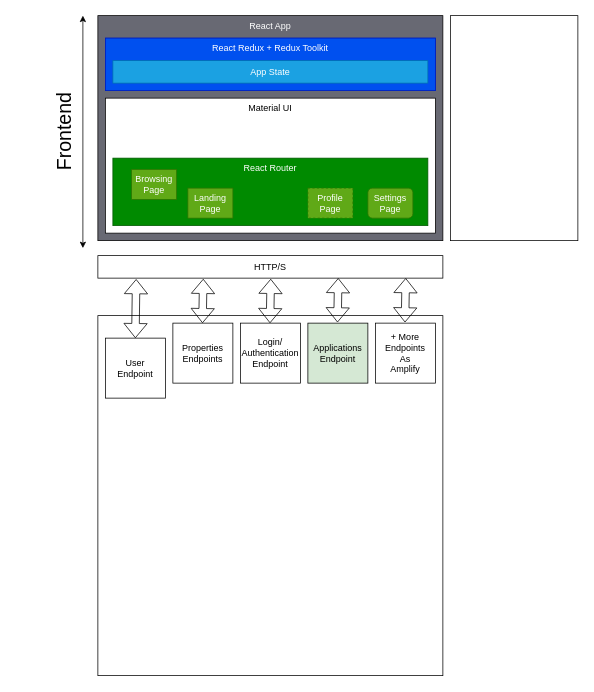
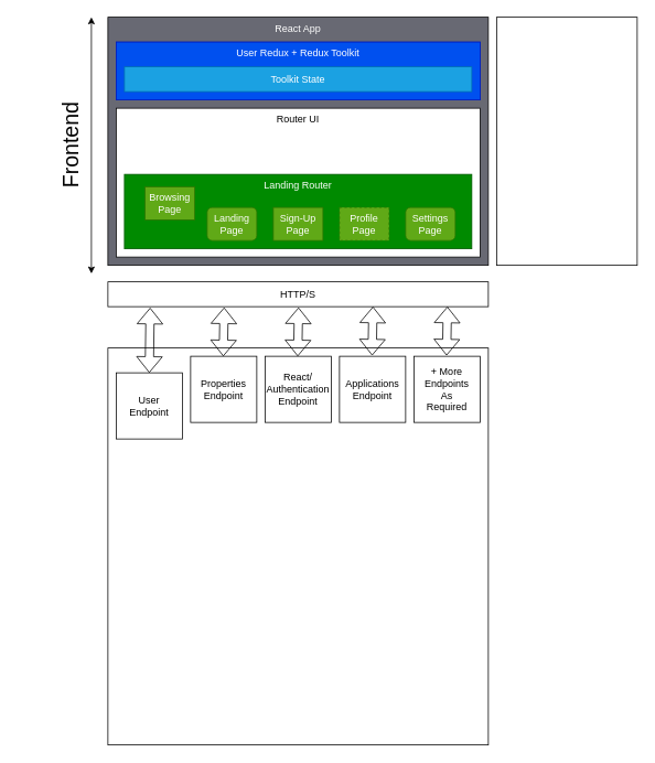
- <mxCell id="5" value="React Redux + Redux Toolkit" style="rounded=0;whiteSpace=wrap;html=1;verticalAlign=top;fillColor=#0050ef;fontColor=#ffffff;strokeColor=#001DBC;" parent="4" vertex="1"><mxGeometry width="440" height="70" as="geometry" /></mxCell>
+ <mxCell id="5" value="User Redux + Redux Toolkit" style="rounded=0;whiteSpace=wrap;html=1;verticalAlign=top;fillColor=#0050ef;fontColor=#ffffff;strokeColor=#001DBC;" parent="4" vertex="1"><mxGeometry width="440" height="70" as="geometry" /></mxCell>
- <mxCell id="6" value="App State" style="rounded=0;whiteSpace=wrap;html=1;fillColor=#1ba1e2;fontColor=#ffffff;strokeColor=#006EAF;" parent="4" vertex="1"><mxGeometry x="10" y="30" width="420" height="30" as="geometry" /></mxCell>
+ <mxCell id="6" value="Toolkit State" style="rounded=0;whiteSpace=wrap;html=1;fillColor=#1ba1e2;fontColor=#ffffff;strokeColor=#006EAF;" parent="4" vertex="1"><mxGeometry x="10" y="30" width="420" height="30" as="geometry" /></mxCell>
- <mxCell id="7" value="Material UI" style="rounded=0;whiteSpace=wrap;html=1;verticalAlign=top;" parent="1" vertex="1"><mxGeometry x="140" y="130" width="440" height="180" as="geometry" /></mxCell>
+ <mxCell id="7" value="Router UI" style="rounded=0;whiteSpace=wrap;html=1;verticalAlign=top;" parent="1" vertex="1"><mxGeometry x="140" y="130" width="440" height="180" as="geometry" /></mxCell>
- <mxCell id="9" value="React Router" style="rounded=0;whiteSpace=wrap;html=1;fillColor=#008a00;fontColor=#ffffff;strokeColor=#005700;verticalAlign=top;" parent="8" vertex="1"><mxGeometry width="420" height="90" as="geometry" /></mxCell>
+ <mxCell id="9" value="Landing Router" style="rounded=0;whiteSpace=wrap;html=1;fillColor=#008a00;fontColor=#ffffff;strokeColor=#005700;verticalAlign=top;" parent="8" vertex="1"><mxGeometry width="420" height="90" as="geometry" /></mxCell>
- <mxCell id="10" value="Landing&lt;br&gt;Page" style="rounded=0;whiteSpace=wrap;html=1;fillColor=#60a917;fontColor=#ffffff;strokeColor=#2D7600;" parent="8" vertex="1"><mxGeometry x="100" y="40" width="60" height="40" as="geometry" /></mxCell>
+ <mxCell id="10" value="Landing&lt;br&gt;Page" style="whiteSpace=wrap;html=1;fillColor=#60a917;fontColor=#ffffff;strokeColor=#2D7600;rounded=1;" parent="8" vertex="1"><mxGeometry x="100" y="40" width="60" height="40" as="geometry" /></mxCell>
+ <mxCell id="12" value="Sign-Up&lt;br&gt;Page" style="rounded=0;whiteSpace=wrap;html=1;fillColor=#60a917;fontColor=#ffffff;strokeColor=#2D7600;" parent="8" vertex="1"><mxGeometry x="180" y="40" width="60" height="40" as="geometry" /></mxCell>
- <mxCell id="19" value="Properties&lt;br&gt;Endpoints" style="whiteSpace=wrap;html=1;aspect=fixed;" parent="1" vertex="1"><mxGeometry x="230" y="430" width="80" height="80" as="geometry" /></mxCell>
+ <mxCell id="19" value="Properties&lt;br&gt;Endpoint" style="whiteSpace=wrap;html=1;aspect=fixed;" parent="1" vertex="1"><mxGeometry x="230" y="430" width="80" height="80" as="geometry" /></mxCell>
- <mxCell id="20" value="Login/&lt;br&gt;Authentication&lt;br&gt;Endpoint" style="whiteSpace=wrap;html=1;aspect=fixed;" parent="1" vertex="1"><mxGeometry x="320" y="430" width="80" height="80" as="geometry" /></mxCell>
+ <mxCell id="20" value="React/&lt;br&gt;Authentication&lt;br&gt;Endpoint" style="whiteSpace=wrap;html=1;aspect=fixed;" parent="1" vertex="1"><mxGeometry x="320" y="430" width="80" height="80" as="geometry" /></mxCell>
- <mxCell id="22" value="Applications&lt;br&gt;Endpoint" style="whiteSpace=wrap;html=1;aspect=fixed;fillColor=#d5e8d4;" parent="1" vertex="1"><mxGeometry x="410" y="430" width="80" height="80" as="geometry" /></mxCell>
+ <mxCell id="22" value="Applications&lt;br&gt;Endpoint" style="whiteSpace=wrap;html=1;aspect=fixed;" parent="1" vertex="1"><mxGeometry x="410" y="430" width="80" height="80" as="geometry" /></mxCell>
- <mxCell id="21" value="+ More&lt;br&gt;Endpoints&lt;br&gt;As&lt;br&gt;Amplify" style="whiteSpace=wrap;html=1;aspect=fixed;" parent="1" vertex="1"><mxGeometry x="500" y="430" width="80" height="80" as="geometry" /></mxCell>
+ <mxCell id="21" value="+ More&lt;br&gt;Endpoints&lt;br&gt;As&lt;br&gt;Required" style="whiteSpace=wrap;html=1;aspect=fixed;" parent="1" vertex="1"><mxGeometry x="500" y="430" width="80" height="80" as="geometry" /></mxCell>
